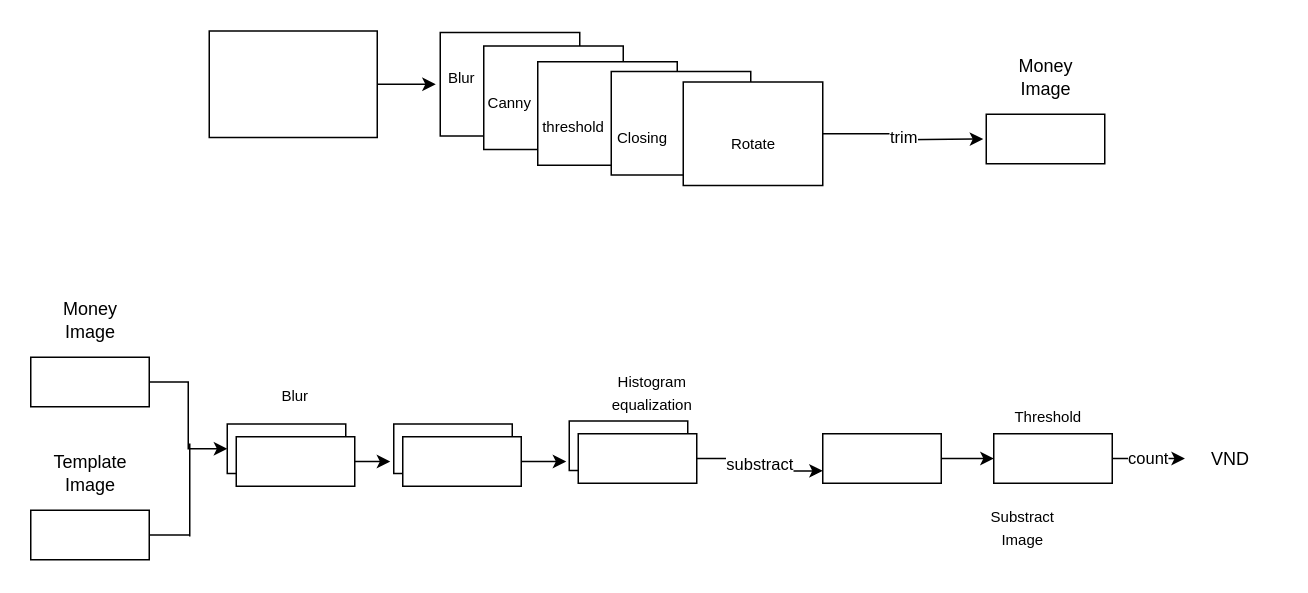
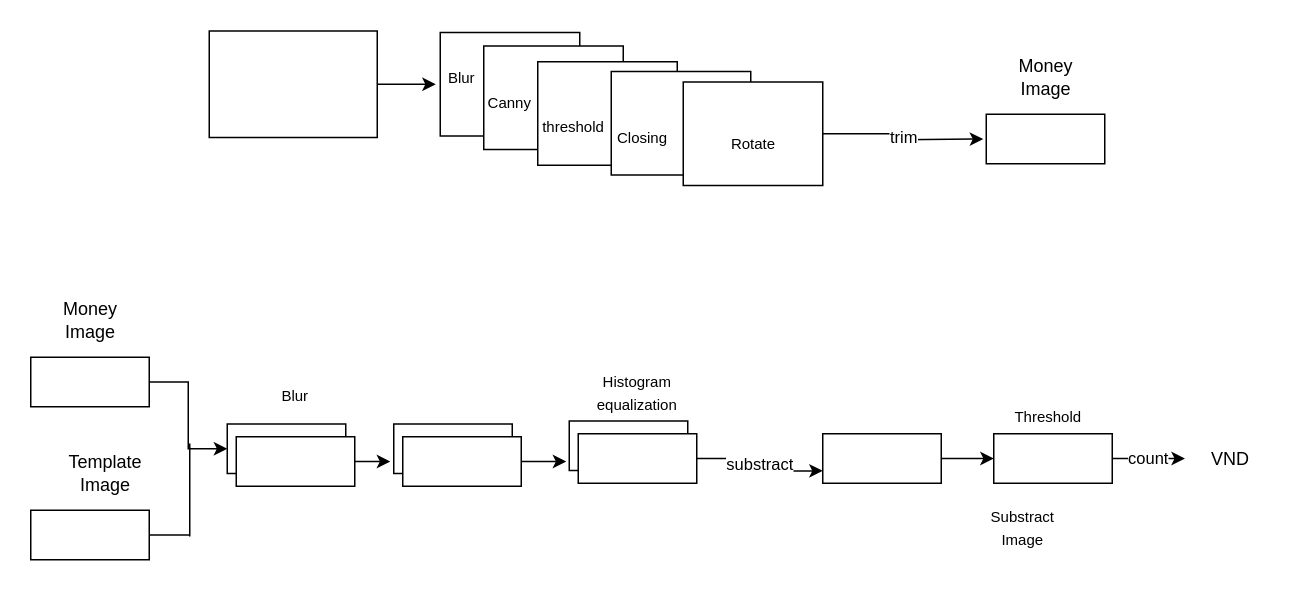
- <mxCell id="24" value="&lt;span style=&quot;font-size: 10px;&quot;&gt;Histogram equalization&lt;/span&gt;" style="text;html=1;strokeColor=none;fillColor=none;align=center;verticalAlign=middle;whiteSpace=wrap;rounded=0;" parent="1" vertex="1"><mxGeometry x="411" y="249" width="47" height="23" as="geometry" /></mxCell>
+ <mxCell id="24" value="&lt;span style=&quot;font-size: 10px;&quot;&gt;Histogram equalization&lt;/span&gt;" style="text;html=1;strokeColor=none;fillColor=none;align=center;verticalAlign=middle;whiteSpace=wrap;rounded=0;" parent="1" vertex="1"><mxGeometry x="401" y="249" width="47" height="23" as="geometry" /></mxCell>
- <mxCell id="13" value="Template Image" style="text;html=1;strokeColor=none;fillColor=none;align=center;verticalAlign=middle;whiteSpace=wrap;rounded=0;" parent="1" vertex="1"><mxGeometry x="25.5" y="300" width="68" height="30" as="geometry" /></mxCell>
+ <mxCell id="13" value="Template Image" style="text;html=1;strokeColor=none;fillColor=none;align=center;verticalAlign=middle;whiteSpace=wrap;rounded=0;" parent="1" vertex="1"><mxGeometry x="35.5" y="300" width="68" height="30" as="geometry" /></mxCell>
